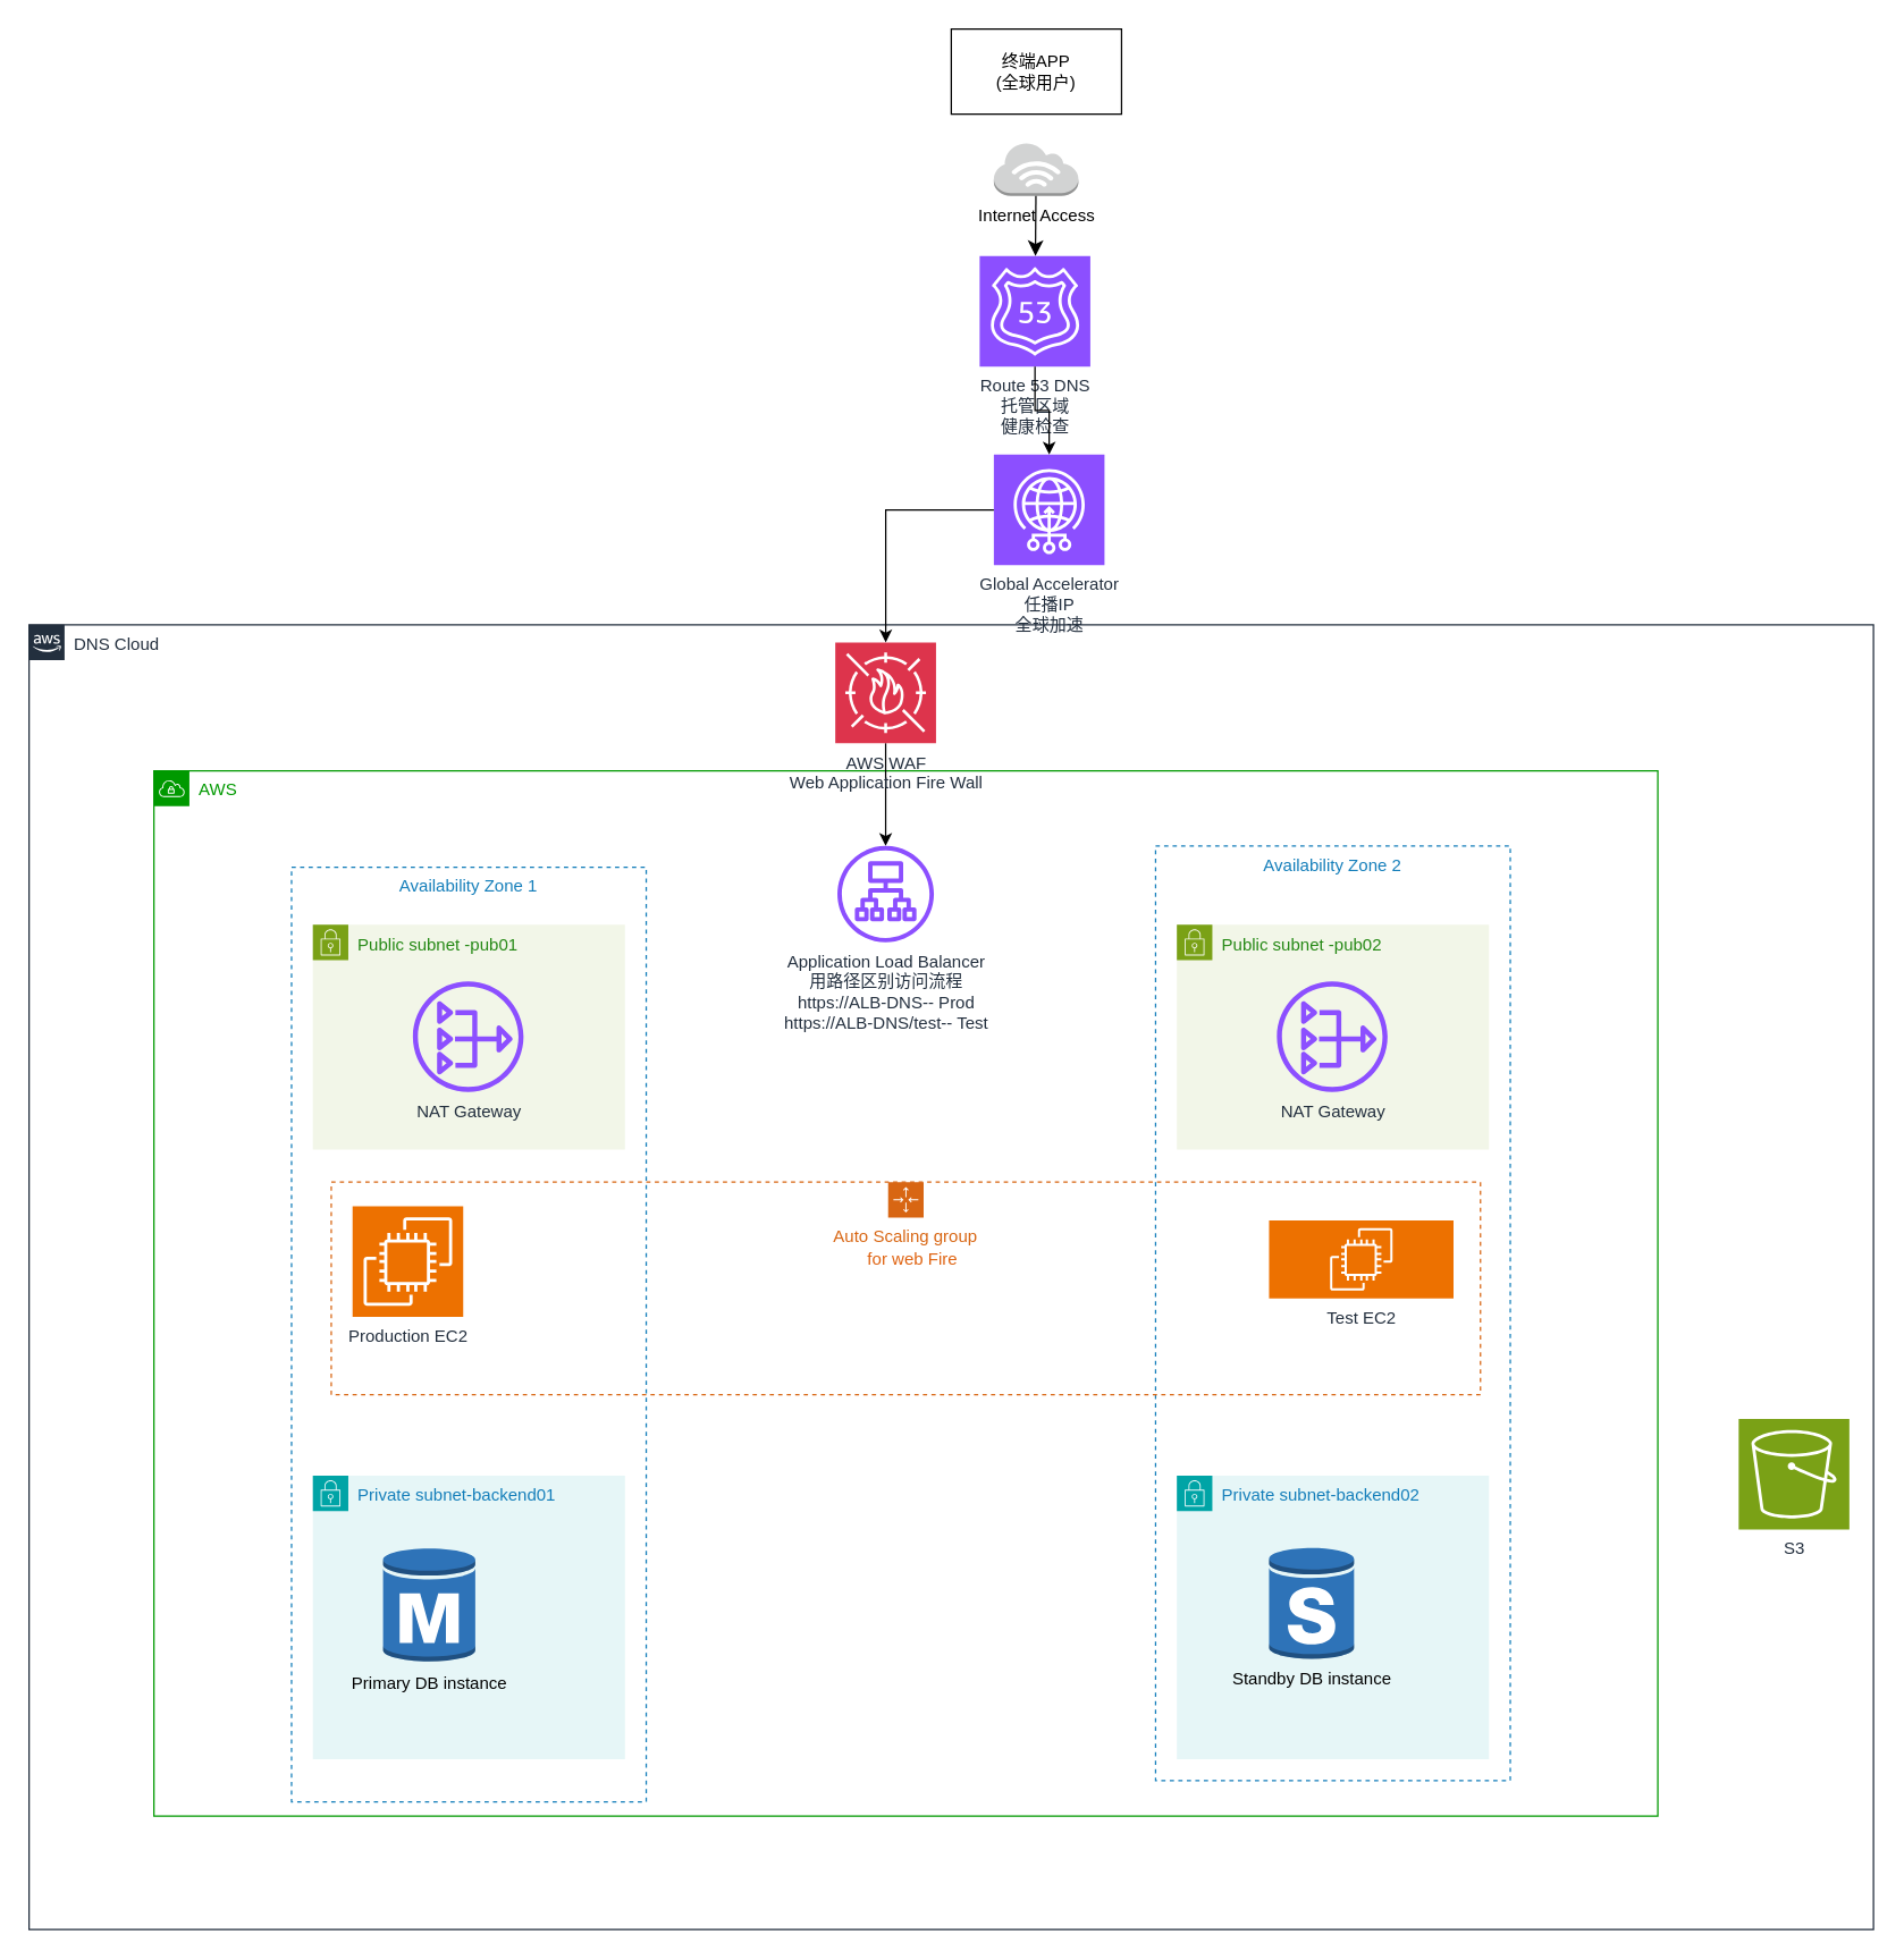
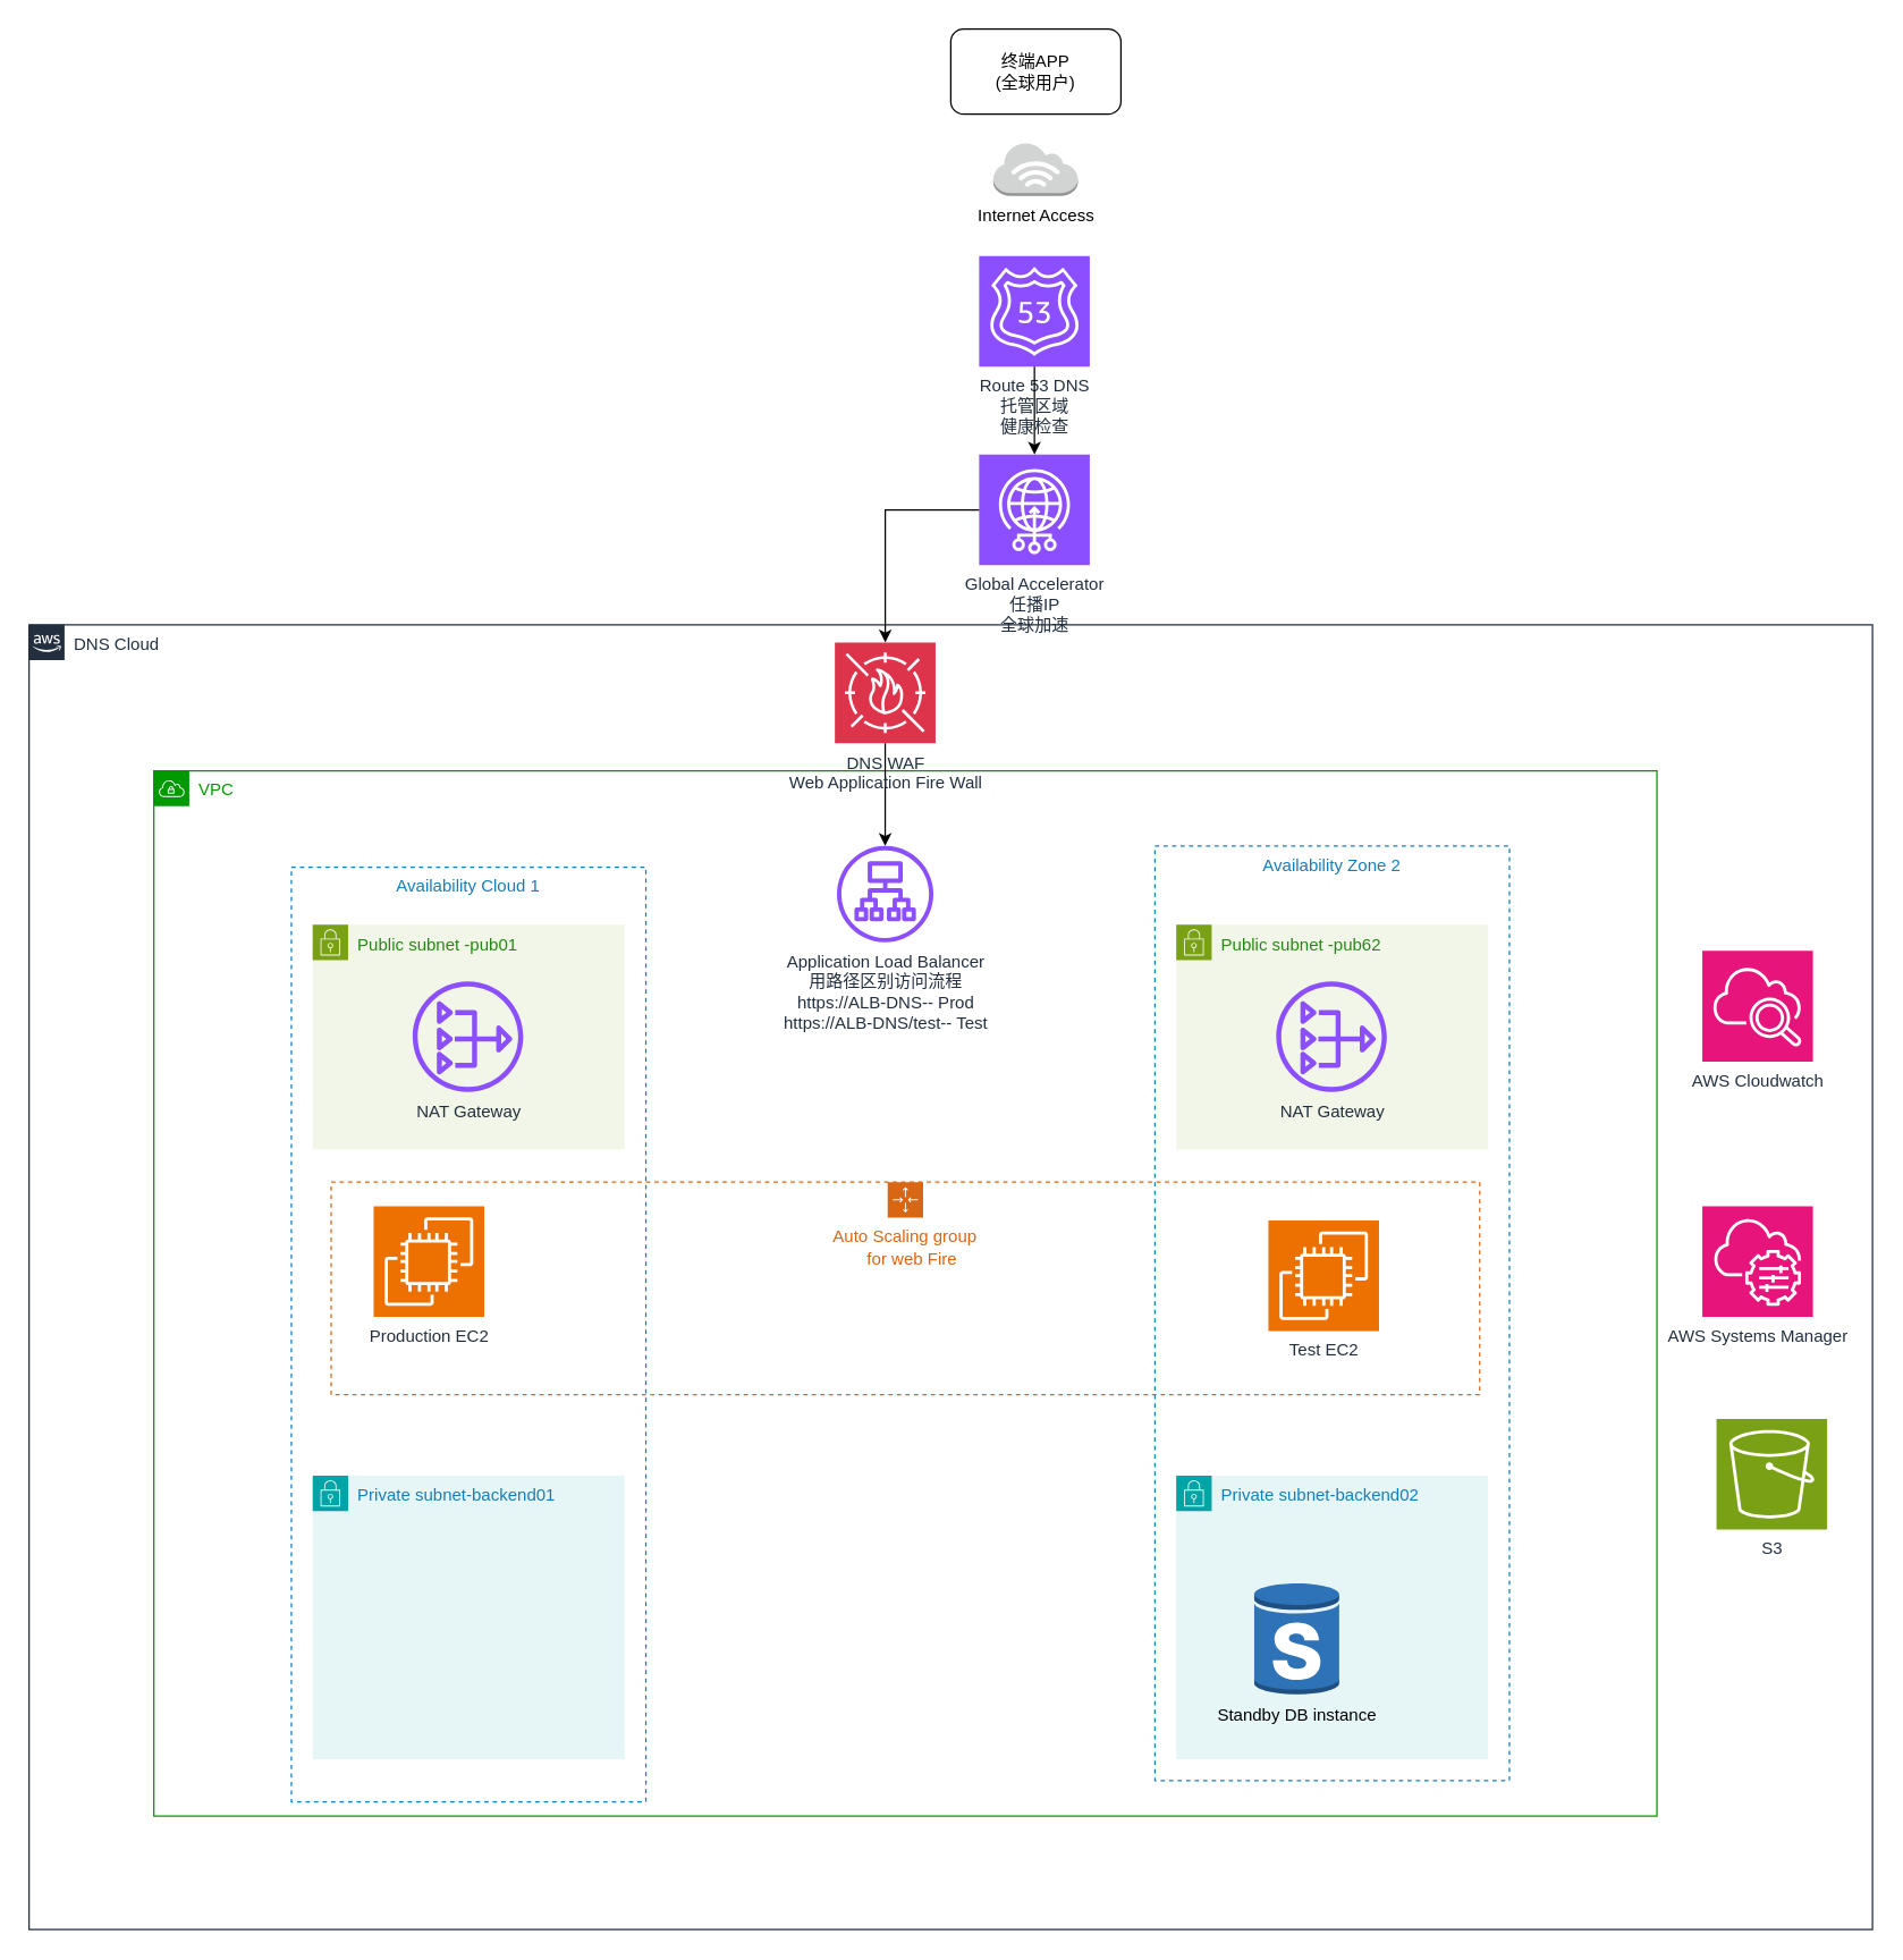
- <mxCell id="29" value="终端APP&#10;(全球用户)" style="rounded=0;whiteSpace=wrap;html=1;" vertex="1" parent="1"><mxGeometry x="670" y="20" width="120" height="60" as="geometry" /></mxCell>
+ <mxCell id="29" value="终端APP&#10;(全球用户)" style="whiteSpace=wrap;html=1;rounded=1;" vertex="1" parent="1"><mxGeometry x="670" y="20" width="120" height="60" as="geometry" /></mxCell>
- <mxCell id="30" style="endArrow=classic;html=1;rounded=0;fontSize=12;startSize=8;endSize=8;curved=1;" edge="1" parent="1" source="28" target="2"><mxGeometry width="50" height="50" relative="1" as="geometry"><mxPoint x="710" y="150" as="sourcePoint" /><mxPoint x="760" y="200" as="targetPoint" /></mxGeometry></mxCell>
- <mxCell id="3" value="Global Accelerator&#10;任播IP&#10;全球加速" style="sketch=0;points=[[0,0,0],[0.25,0,0],[0.5,0,0],[0.75,0,0],[1,0,0],[0,1,0],[0.25,1,0],[0.5,1,0],[0.75,1,0],[1,1,0],[0,0.25,0],[0,0.5,0],[0,0.75,0],[1,0.25,0],[1,0.5,0],[1,0.75,0]];outlineConnect=0;fontColor=#232F3E;fillColor=#8C4FFF;strokeColor=#ffffff;dashed=0;verticalLabelPosition=bottom;verticalAlign=top;align=center;html=1;fontSize=12;fontStyle=0;aspect=fixed;shape=mxgraph.aws4.resourceIcon;resIcon=mxgraph.aws4.global_accelerator;" vertex="1" parent="1"><mxGeometry x="700" y="320" width="78" height="78" as="geometry" /></mxCell>
+ <mxCell id="3" value="Global Accelerator&#10;任播IP&#10;全球加速" style="sketch=0;points=[[0,0,0],[0.25,0,0],[0.5,0,0],[0.75,0,0],[1,0,0],[0,1,0],[0.25,1,0],[0.5,1,0],[0.75,1,0],[1,1,0],[0,0.25,0],[0,0.5,0],[0,0.75,0],[1,0.25,0],[1,0.5,0],[1,0.75,0]];outlineConnect=0;fontColor=#232F3E;fillColor=#8C4FFF;strokeColor=#ffffff;dashed=0;verticalLabelPosition=bottom;verticalAlign=top;align=center;html=1;fontSize=12;fontStyle=0;aspect=fixed;shape=mxgraph.aws4.resourceIcon;resIcon=mxgraph.aws4.global_accelerator;" vertex="1" parent="1"><mxGeometry x="690" y="320" width="78" height="78" as="geometry" /></mxCell>
- <mxCell id="7" value="AWS WAF&#10;Web Application Fire Wall" style="sketch=0;points=[[0,0,0],[0.25,0,0],[0.5,0,0],[0.75,0,0],[1,0,0],[0,1,0],[0.25,1,0],[0.5,1,0],[0.75,1,0],[1,1,0],[0,0.25,0],[0,0.5,0],[0,0.75,0],[1,0.25,0],[1,0.5,0],[1,0.75,0]];outlineConnect=0;fontColor=#232F3E;fillColor=#DD344C;strokeColor=#ffffff;dashed=0;verticalLabelPosition=bottom;verticalAlign=top;align=center;html=1;fontSize=12;fontStyle=0;aspect=fixed;shape=mxgraph.aws4.resourceIcon;resIcon=mxgraph.aws4.waf;" vertex="1" parent="4"><mxGeometry x="568.25" y="12.5" width="71" height="71" as="geometry" /></mxCell>
+ <mxCell id="7" value="DNS WAF&#10;Web Application Fire Wall" style="sketch=0;points=[[0,0,0],[0.25,0,0],[0.5,0,0],[0.75,0,0],[1,0,0],[0,1,0],[0.25,1,0],[0.5,1,0],[0.75,1,0],[1,1,0],[0,0.25,0],[0,0.5,0],[0,0.75,0],[1,0.25,0],[1,0.5,0],[1,0.75,0]];outlineConnect=0;fontColor=#232F3E;fillColor=#DD344C;strokeColor=#ffffff;dashed=0;verticalLabelPosition=bottom;verticalAlign=top;align=center;html=1;fontSize=12;fontStyle=0;aspect=fixed;shape=mxgraph.aws4.resourceIcon;resIcon=mxgraph.aws4.waf;" vertex="1" parent="4"><mxGeometry x="568.25" y="12.5" width="71" height="71" as="geometry" /></mxCell>
- <mxCell id="5" value="AWS" style="sketch=0;outlineConnect=0;gradientColor=none;html=1;whiteSpace=wrap;fontSize=12;fontStyle=0;shape=mxgraph.aws4.group;grIcon=mxgraph.aws4.group_vpc;strokeColor=#009900;fillColor=none;verticalAlign=top;align=left;spacingLeft=30;fontColor=#009900;dashed=0;" vertex="1" parent="4"><mxGeometry x="88" y="103" width="1060" height="737" as="geometry" /></mxCell>
+ <mxCell id="5" value="VPC" style="sketch=0;outlineConnect=0;gradientColor=none;html=1;whiteSpace=wrap;fontSize=12;fontStyle=0;shape=mxgraph.aws4.group;grIcon=mxgraph.aws4.group_vpc;strokeColor=#009900;fillColor=none;verticalAlign=top;align=left;spacingLeft=30;fontColor=#009900;dashed=0;" vertex="1" parent="4"><mxGeometry x="88" y="103" width="1060" height="737" as="geometry" /></mxCell>
- <mxCell id="9" value="Availability Zone 1" style="fillColor=none;strokeColor=#147EBA;dashed=1;verticalAlign=top;fontStyle=0;fontColor=#147EBA;whiteSpace=wrap;html=1;" vertex="1" parent="4"><mxGeometry x="185" y="171" width="250" height="659" as="geometry" /></mxCell>
+ <mxCell id="9" value="Availability Cloud 1" style="fillColor=none;strokeColor=#147EBA;dashed=1;verticalAlign=top;fontStyle=0;fontColor=#147EBA;whiteSpace=wrap;html=1;" vertex="1" parent="4"><mxGeometry x="185" y="171" width="250" height="659" as="geometry" /></mxCell>
- <mxCell id="13" value="Public subnet -pub02" style="points=[[0,0],[0.25,0],[0.5,0],[0.75,0],[1,0],[1,0.25],[1,0.5],[1,0.75],[1,1],[0.75,1],[0.5,1],[0.25,1],[0,1],[0,0.75],[0,0.5],[0,0.25]];outlineConnect=0;gradientColor=none;html=1;whiteSpace=wrap;fontSize=12;fontStyle=0;container=1;pointerEvents=0;collapsible=0;recursiveResize=0;shape=mxgraph.aws4.group;grIcon=mxgraph.aws4.group_security_group;grStroke=0;strokeColor=#7AA116;fillColor=#F2F6E8;verticalAlign=top;align=left;spacingLeft=30;fontColor=#248814;dashed=0;" vertex="1" parent="4"><mxGeometry x="809" y="211.5" width="220" height="158.5" as="geometry" /></mxCell>
+ <mxCell id="13" value="Public subnet -pub62" style="points=[[0,0],[0.25,0],[0.5,0],[0.75,0],[1,0],[1,0.25],[1,0.5],[1,0.75],[1,1],[0.75,1],[0.5,1],[0.25,1],[0,1],[0,0.75],[0,0.5],[0,0.25]];outlineConnect=0;gradientColor=none;html=1;whiteSpace=wrap;fontSize=12;fontStyle=0;container=1;pointerEvents=0;collapsible=0;recursiveResize=0;shape=mxgraph.aws4.group;grIcon=mxgraph.aws4.group_security_group;grStroke=0;strokeColor=#7AA116;fillColor=#F2F6E8;verticalAlign=top;align=left;spacingLeft=30;fontColor=#248814;dashed=0;" vertex="1" parent="4"><mxGeometry x="809" y="211.5" width="220" height="158.5" as="geometry" /></mxCell>
+ <mxCell id="23" value="AWS Cloudwatch" style="sketch=0;points=[[0,0,0],[0.25,0,0],[0.5,0,0],[0.75,0,0],[1,0,0],[0,1,0],[0.25,1,0],[0.5,1,0],[0.75,1,0],[1,1,0],[0,0.25,0],[0,0.5,0],[0,0.75,0],[1,0.25,0],[1,0.5,0],[1,0.75,0]];outlineConnect=0;fontColor=#232F3E;fillColor=#E7157B;strokeColor=#ffffff;dashed=0;verticalLabelPosition=bottom;verticalAlign=top;align=center;html=1;fontSize=12;fontStyle=0;aspect=fixed;shape=mxgraph.aws4.resourceIcon;resIcon=mxgraph.aws4.cloudwatch_2;" vertex="1" parent="4"><mxGeometry x="1180" y="230" width="78" height="78" as="geometry" /></mxCell>
- <mxCell id="17" value="Test EC2" style="sketch=0;points=[[0,0,0],[0.25,0,0],[0.5,0,0],[0.75,0,0],[1,0,0],[0,1,0],[0.25,1,0],[0.5,1,0],[0.75,1,0],[1,1,0],[0,0.25,0],[0,0.5,0],[0,0.75,0],[1,0.25,0],[1,0.5,0],[1,0.75,0]];outlineConnect=0;fontColor=#232F3E;fillColor=#ED7100;strokeColor=#ffffff;dashed=0;verticalLabelPosition=bottom;verticalAlign=top;align=center;html=1;fontSize=12;fontStyle=0;aspect=fixed;shape=mxgraph.aws4.resourceIcon;resIcon=mxgraph.aws4.ec2;" vertex="1" parent="15"><mxGeometry x="661" y="27" width="130" height="55" as="geometry" /></mxCell>
+ <mxCell id="17" value="Test EC2" style="sketch=0;points=[[0,0,0],[0.25,0,0],[0.5,0,0],[0.75,0,0],[1,0,0],[0,1,0],[0.25,1,0],[0.5,1,0],[0.75,1,0],[1,1,0],[0,0.25,0],[0,0.5,0],[0,0.75,0],[1,0.25,0],[1,0.5,0],[1,0.75,0]];outlineConnect=0;fontColor=#232F3E;fillColor=#ED7100;strokeColor=#ffffff;dashed=0;verticalLabelPosition=bottom;verticalAlign=top;align=center;html=1;fontSize=12;fontStyle=0;aspect=fixed;shape=mxgraph.aws4.resourceIcon;resIcon=mxgraph.aws4.ec2;" vertex="1" parent="15"><mxGeometry x="661" y="27" width="78" height="78" as="geometry" /></mxCell>
- <mxCell id="18" value="Production EC2" style="sketch=0;points=[[0,0,0],[0.25,0,0],[0.5,0,0],[0.75,0,0],[1,0,0],[0,1,0],[0.25,1,0],[0.5,1,0],[0.75,1,0],[1,1,0],[0,0.25,0],[0,0.5,0],[0,0.75,0],[1,0.25,0],[1,0.5,0],[1,0.75,0]];outlineConnect=0;fontColor=#232F3E;fillColor=#ED7100;strokeColor=#ffffff;dashed=0;verticalLabelPosition=bottom;verticalAlign=top;align=center;html=1;fontSize=12;fontStyle=0;aspect=fixed;shape=mxgraph.aws4.resourceIcon;resIcon=mxgraph.aws4.ec2;" vertex="1" parent="4"><mxGeometry x="228" y="410" width="78" height="78" as="geometry" /></mxCell>
+ <mxCell id="18" value="Production EC2" style="sketch=0;points=[[0,0,0],[0.25,0,0],[0.5,0,0],[0.75,0,0],[1,0,0],[0,1,0],[0.25,1,0],[0.5,1,0],[0.75,1,0],[1,1,0],[0,0.25,0],[0,0.5,0],[0,0.75,0],[1,0.25,0],[1,0.5,0],[1,0.75,0]];outlineConnect=0;fontColor=#232F3E;fillColor=#ED7100;strokeColor=#ffffff;dashed=0;verticalLabelPosition=bottom;verticalAlign=top;align=center;html=1;fontSize=12;fontStyle=0;aspect=fixed;shape=mxgraph.aws4.resourceIcon;resIcon=mxgraph.aws4.ec2;" vertex="1" parent="4"><mxGeometry x="243" y="410" width="78" height="78" as="geometry" /></mxCell>
+ <mxCell id="24" value="AWS Systems Manager" style="sketch=0;points=[[0,0,0],[0.25,0,0],[0.5,0,0],[0.75,0,0],[1,0,0],[0,1,0],[0.25,1,0],[0.5,1,0],[0.75,1,0],[1,1,0],[0,0.25,0],[0,0.5,0],[0,0.75,0],[1,0.25,0],[1,0.5,0],[1,0.75,0]];outlineConnect=0;fontColor=#232F3E;fillColor=#E7157B;strokeColor=#ffffff;dashed=0;verticalLabelPosition=bottom;verticalAlign=top;align=center;html=1;fontSize=12;fontStyle=0;aspect=fixed;shape=mxgraph.aws4.resourceIcon;resIcon=mxgraph.aws4.systems_manager;" vertex="1" parent="4"><mxGeometry x="1180" y="410" width="78" height="78" as="geometry" /></mxCell>
- <mxCell id="25" value="S3" style="sketch=0;points=[[0,0,0],[0.25,0,0],[0.5,0,0],[0.75,0,0],[1,0,0],[0,1,0],[0.25,1,0],[0.5,1,0],[0.75,1,0],[1,1,0],[0,0.25,0],[0,0.5,0],[0,0.75,0],[1,0.25,0],[1,0.5,0],[1,0.75,0]];outlineConnect=0;fontColor=#232F3E;fillColor=#7AA116;strokeColor=#ffffff;dashed=0;verticalLabelPosition=bottom;verticalAlign=top;align=center;html=1;fontSize=12;fontStyle=0;aspect=fixed;shape=mxgraph.aws4.resourceIcon;resIcon=mxgraph.aws4.s3;" vertex="1" parent="4"><mxGeometry x="1205" y="560" width="78" height="78" as="geometry" /></mxCell>
+ <mxCell id="25" value="S3" style="sketch=0;points=[[0,0,0],[0.25,0,0],[0.5,0,0],[0.75,0,0],[1,0,0],[0,1,0],[0.25,1,0],[0.5,1,0],[0.75,1,0],[1,1,0],[0,0.25,0],[0,0.5,0],[0,0.75,0],[1,0.25,0],[1,0.5,0],[1,0.75,0]];outlineConnect=0;fontColor=#232F3E;fillColor=#7AA116;strokeColor=#ffffff;dashed=0;verticalLabelPosition=bottom;verticalAlign=top;align=center;html=1;fontSize=12;fontStyle=0;aspect=fixed;shape=mxgraph.aws4.resourceIcon;resIcon=mxgraph.aws4.s3;" vertex="1" parent="4"><mxGeometry x="1190" y="560" width="78" height="78" as="geometry" /></mxCell>
- <mxCell id="22" value="Standby DB instance" style="outlineConnect=0;dashed=0;verticalLabelPosition=bottom;verticalAlign=top;align=center;html=1;shape=mxgraph.aws3.rds_db_instance_standby_multi_az;fillColor=#2E73B8;gradientColor=none;" vertex="1" parent="21"><mxGeometry x="65" y="50" width="60" height="80" as="geometry" /></mxCell>
+ <mxCell id="22" value="Standby DB instance" style="outlineConnect=0;dashed=0;verticalLabelPosition=bottom;verticalAlign=top;align=center;html=1;shape=mxgraph.aws3.rds_db_instance_standby_multi_az;fillColor=#2E73B8;gradientColor=none;" vertex="1" parent="21"><mxGeometry x="55" y="75" width="60" height="80" as="geometry" /></mxCell>
- <mxCell id="20" value="Primary DB instance" style="outlineConnect=0;dashed=0;verticalLabelPosition=bottom;verticalAlign=top;align=center;html=1;shape=mxgraph.aws3.rds_db_instance;fillColor=#2E73B8;gradientColor=none;" vertex="1" parent="19"><mxGeometry x="49.5" y="50" width="65" height="82.5" as="geometry" /></mxCell>
